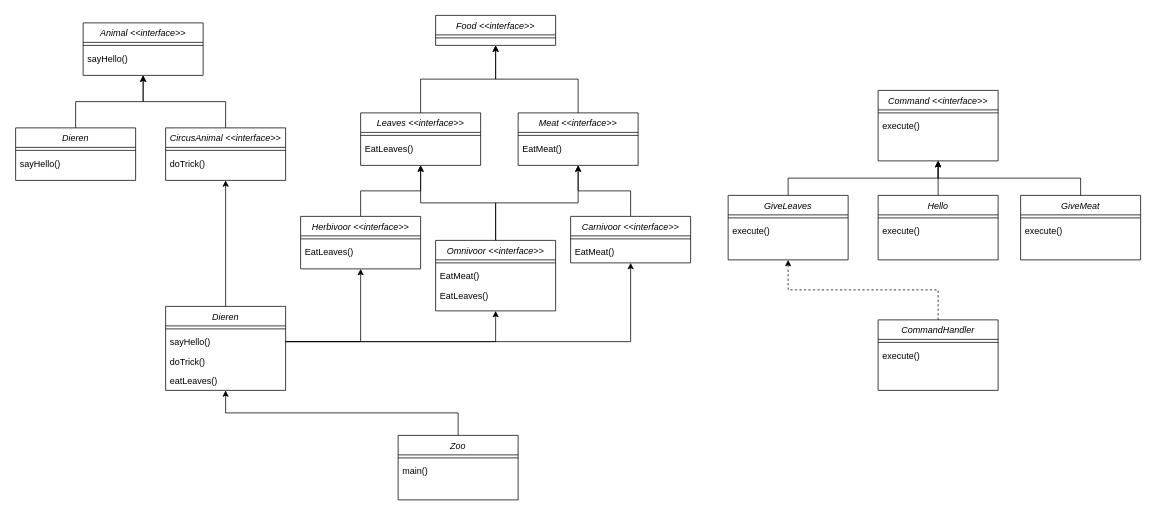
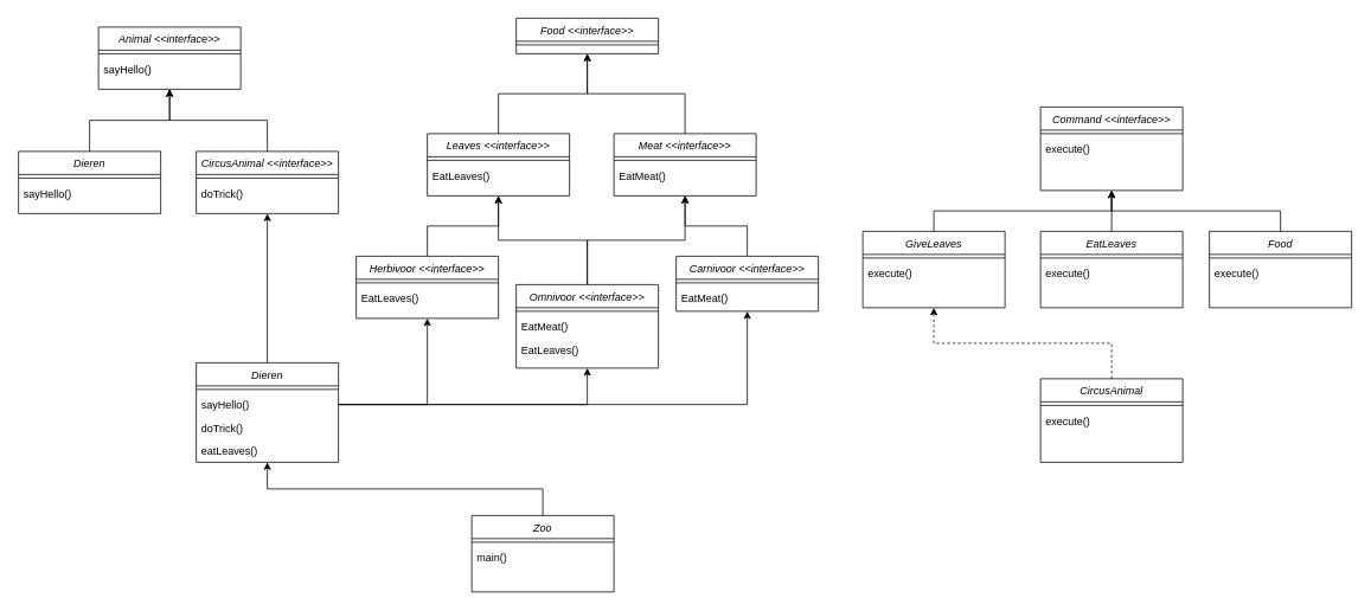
- <mxCell id="37" value="Hello" style="swimlane;fontStyle=2;align=center;verticalAlign=top;childLayout=stackLayout;horizontal=1;startSize=26;horizontalStack=0;resizeParent=1;resizeLast=0;collapsible=1;marginBottom=0;rounded=0;shadow=0;strokeWidth=1;" parent="1" vertex="1"><mxGeometry x="1170" y="260" width="160" height="86" as="geometry"><mxRectangle x="230" y="140" width="160" height="26" as="alternateBounds" /></mxGeometry></mxCell>
+ <mxCell id="37" value="EatLeaves" style="swimlane;fontStyle=2;align=center;verticalAlign=top;childLayout=stackLayout;horizontal=1;startSize=26;horizontalStack=0;resizeParent=1;resizeLast=0;collapsible=1;marginBottom=0;rounded=0;shadow=0;strokeWidth=1;" parent="1" vertex="1"><mxGeometry x="1170" y="260" width="160" height="86" as="geometry"><mxRectangle x="230" y="140" width="160" height="26" as="alternateBounds" /></mxGeometry></mxCell>
- <mxCell id="40" value="GiveMeat" style="swimlane;fontStyle=2;align=center;verticalAlign=top;childLayout=stackLayout;horizontal=1;startSize=26;horizontalStack=0;resizeParent=1;resizeLast=0;collapsible=1;marginBottom=0;rounded=0;shadow=0;strokeWidth=1;" parent="1" vertex="1"><mxGeometry x="1360" y="260" width="160" height="86" as="geometry"><mxRectangle x="230" y="140" width="160" height="26" as="alternateBounds" /></mxGeometry></mxCell>
+ <mxCell id="40" value="Food" style="swimlane;fontStyle=2;align=center;verticalAlign=top;childLayout=stackLayout;horizontal=1;startSize=26;horizontalStack=0;resizeParent=1;resizeLast=0;collapsible=1;marginBottom=0;rounded=0;shadow=0;strokeWidth=1;" parent="1" vertex="1"><mxGeometry x="1360" y="260" width="160" height="86" as="geometry"><mxRectangle x="230" y="140" width="160" height="26" as="alternateBounds" /></mxGeometry></mxCell>
- <mxCell id="57" value="CommandHandler" style="swimlane;fontStyle=2;align=center;verticalAlign=top;childLayout=stackLayout;horizontal=1;startSize=26;horizontalStack=0;resizeParent=1;resizeLast=0;collapsible=1;marginBottom=0;rounded=0;shadow=0;strokeWidth=1;" parent="1" vertex="1"><mxGeometry x="1170" y="426" width="160" height="94" as="geometry"><mxRectangle x="230" y="140" width="160" height="26" as="alternateBounds" /></mxGeometry></mxCell>
+ <mxCell id="57" value="CircusAnimal" style="swimlane;fontStyle=2;align=center;verticalAlign=top;childLayout=stackLayout;horizontal=1;startSize=26;horizontalStack=0;resizeParent=1;resizeLast=0;collapsible=1;marginBottom=0;rounded=0;shadow=0;strokeWidth=1;" parent="1" vertex="1"><mxGeometry x="1170" y="426" width="160" height="94" as="geometry"><mxRectangle x="230" y="140" width="160" height="26" as="alternateBounds" /></mxGeometry></mxCell>
